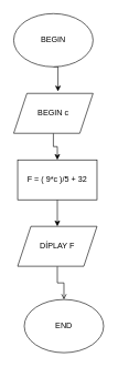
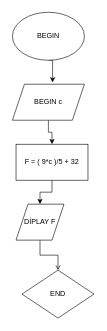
- <mxCell id="9" value="DÍPLAY F" style="shape=parallelogram;perimeter=parallelogramPerimeter;whiteSpace=wrap;html=1;fixedSize=1;" vertex="1" parent="1"><mxGeometry x="26" y="340" width="120" height="60" as="geometry" /></mxCell>
+ <mxCell id="9" value="DÍPLAY F" style="shape=parallelogram;perimeter=parallelogramPerimeter;whiteSpace=wrap;html=1;fixedSize=1;" vertex="1" parent="1"><mxGeometry x="26" y="340" width="80" height="60" as="geometry" /></mxCell>
- <mxCell id="10" value="END" style="ellipse;whiteSpace=wrap;html=1;" vertex="1" parent="1"><mxGeometry x="36" y="450" width="120" height="80" as="geometry" /></mxCell>
+ <mxCell id="10" value="END" style="rhombus;whiteSpace=wrap;html=1;" vertex="1" parent="1"><mxGeometry x="36" y="450" width="120" height="80" as="geometry" /></mxCell>
